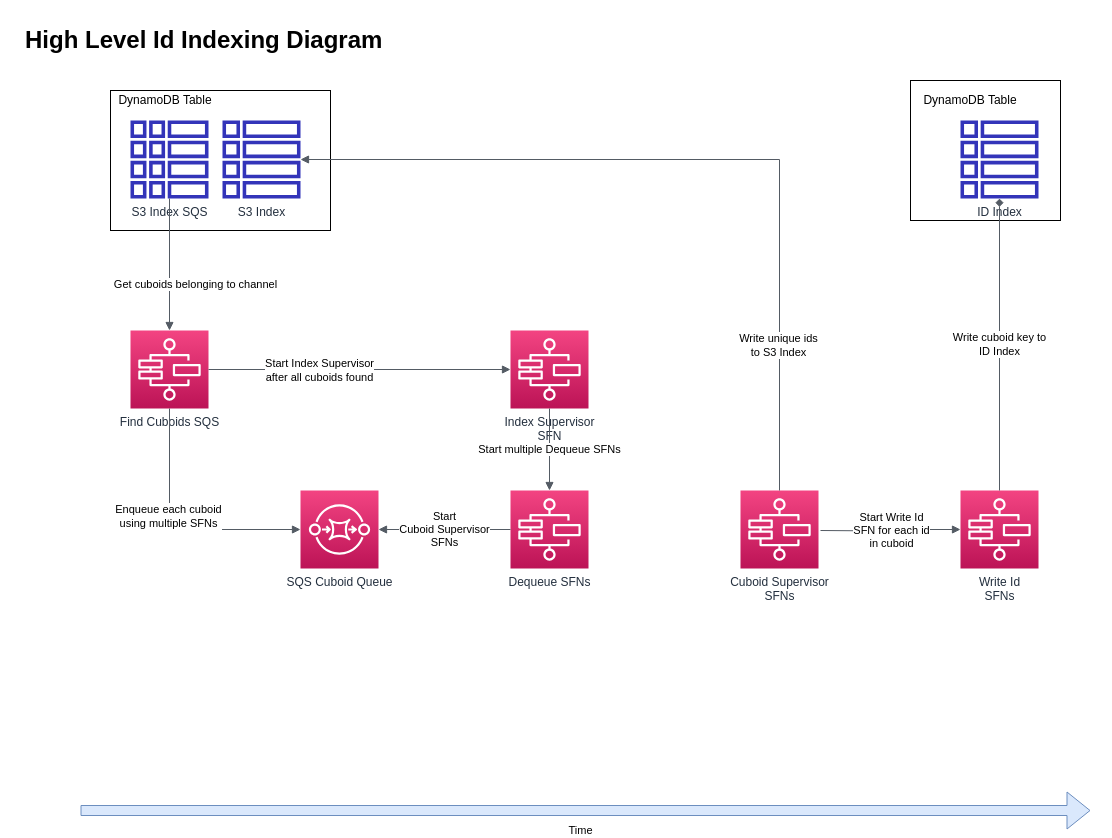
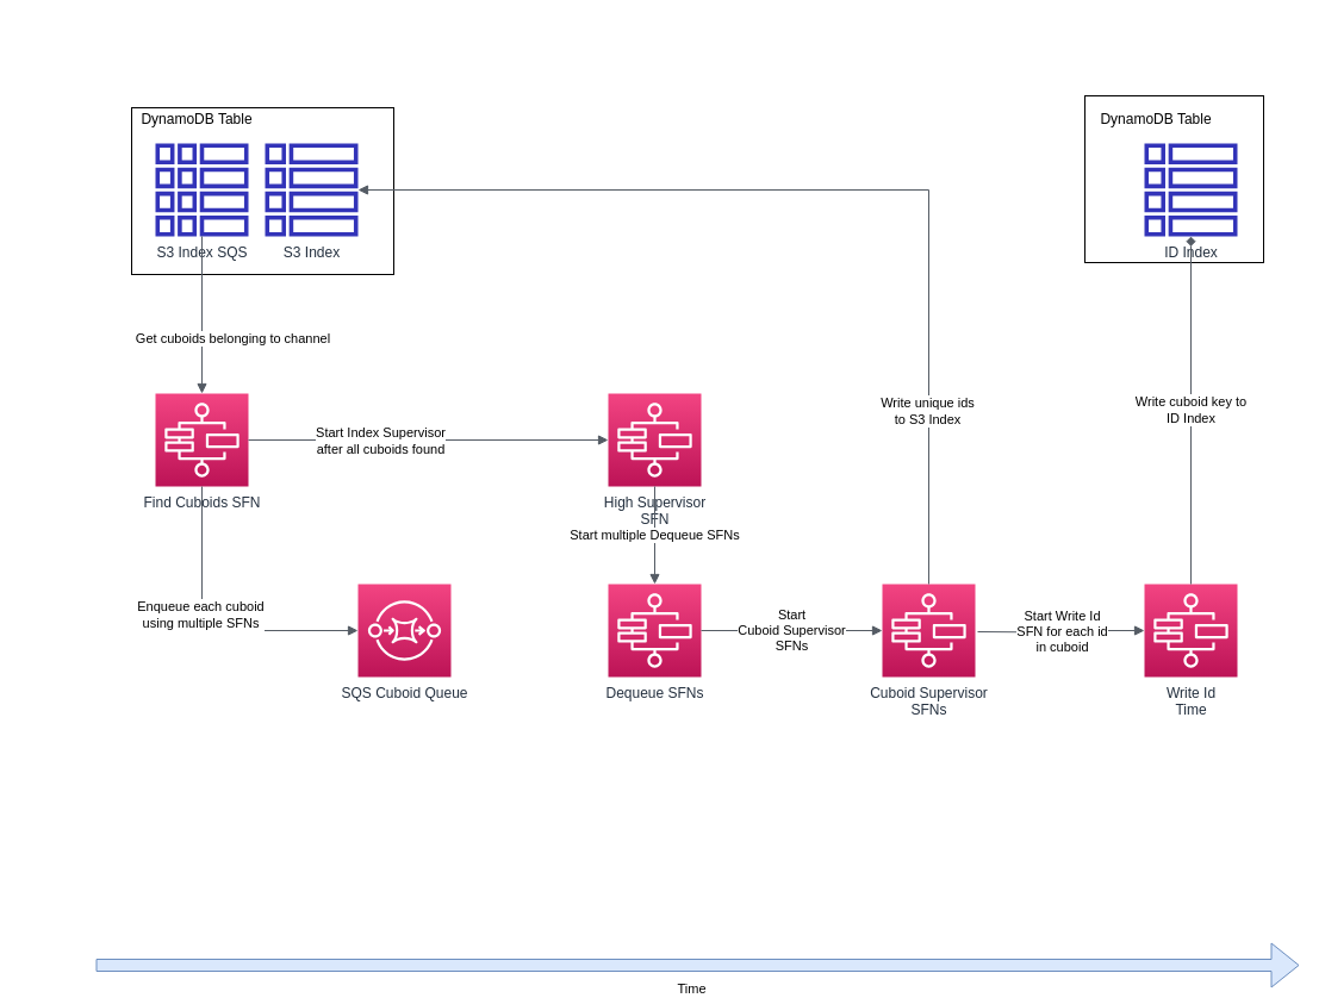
- <mxCell id="30" value="&lt;h1&gt;High Level Id Indexing Diagram&lt;/h1&gt;" style="text;html=1;strokeColor=none;fillColor=none;spacing=5;spacingTop=-20;whiteSpace=wrap;overflow=hidden;rounded=0;" vertex="1" parent="1"><mxGeometry x="20" y="20" width="440" height="50" as="geometry" /></mxCell>
- <mxCell id="9" value="Find Cuboids SQS" style="outlineConnect=0;fontColor=#232F3E;gradientColor=#F34482;gradientDirection=north;fillColor=#BC1356;strokeColor=#ffffff;dashed=0;verticalLabelPosition=bottom;verticalAlign=top;align=center;html=1;fontSize=12;fontStyle=0;aspect=fixed;shape=mxgraph.aws4.resourceIcon;resIcon=mxgraph.aws4.step_functions;" vertex="1" parent="1"><mxGeometry x="130" y="330" width="78" height="78" as="geometry" /></mxCell>
+ <mxCell id="9" value="Find Cuboids SFN" style="outlineConnect=0;fontColor=#232F3E;gradientColor=#F34482;gradientDirection=north;fillColor=#BC1356;strokeColor=#ffffff;dashed=0;verticalLabelPosition=bottom;verticalAlign=top;align=center;html=1;fontSize=12;fontStyle=0;aspect=fixed;shape=mxgraph.aws4.resourceIcon;resIcon=mxgraph.aws4.step_functions;" vertex="1" parent="1"><mxGeometry x="130" y="330" width="78" height="78" as="geometry" /></mxCell>
- <mxCell id="13" value="Index Supervisor&lt;br&gt;SFN" style="outlineConnect=0;fontColor=#232F3E;gradientColor=#F34482;gradientDirection=north;fillColor=#BC1356;strokeColor=#ffffff;dashed=0;verticalLabelPosition=bottom;verticalAlign=top;align=center;html=1;fontSize=12;fontStyle=0;aspect=fixed;shape=mxgraph.aws4.resourceIcon;resIcon=mxgraph.aws4.step_functions;" vertex="1" parent="1"><mxGeometry x="510" y="330" width="78" height="78" as="geometry" /></mxCell>
+ <mxCell id="13" value="High Supervisor&lt;br&gt;SFN" style="outlineConnect=0;fontColor=#232F3E;gradientColor=#F34482;gradientDirection=north;fillColor=#BC1356;strokeColor=#ffffff;dashed=0;verticalLabelPosition=bottom;verticalAlign=top;align=center;html=1;fontSize=12;fontStyle=0;aspect=fixed;shape=mxgraph.aws4.resourceIcon;resIcon=mxgraph.aws4.step_functions;" vertex="1" parent="1"><mxGeometry x="510" y="330" width="78" height="78" as="geometry" /></mxCell>
- <mxCell id="19" value="Start&lt;br&gt;Cuboid Supervisor&lt;br&gt;SFNs" style="edgeStyle=orthogonalEdgeStyle;html=1;endArrow=block;elbow=vertical;startArrow=none;endFill=1;strokeColor=#545B64;rounded=0;" edge="1" parent="1" source="16" target="8"><mxGeometry width="100" relative="1" as="geometry"><mxPoint x="610" y="520" as="sourcePoint" /><mxPoint x="710" y="520" as="targetPoint" /></mxGeometry></mxCell>
+ <mxCell id="19" value="Start&lt;br&gt;Cuboid Supervisor&lt;br&gt;SFNs" style="edgeStyle=orthogonalEdgeStyle;html=1;endArrow=block;elbow=vertical;startArrow=none;endFill=1;strokeColor=#545B64;rounded=0;" edge="1" parent="1" source="16" target="18"><mxGeometry width="100" relative="1" as="geometry"><mxPoint x="610" y="520" as="sourcePoint" /><mxPoint x="710" y="520" as="targetPoint" /></mxGeometry></mxCell>
- <mxCell id="20" value="Write Id&lt;br&gt;SFNs" style="outlineConnect=0;fontColor=#232F3E;gradientColor=#F34482;gradientDirection=north;fillColor=#BC1356;strokeColor=#ffffff;dashed=0;verticalLabelPosition=bottom;verticalAlign=top;align=center;html=1;fontSize=12;fontStyle=0;aspect=fixed;shape=mxgraph.aws4.resourceIcon;resIcon=mxgraph.aws4.step_functions;" vertex="1" parent="1"><mxGeometry x="960" y="490" width="78" height="78" as="geometry" /></mxCell>
+ <mxCell id="20" value="Write Id&lt;br&gt;Time" style="outlineConnect=0;fontColor=#232F3E;gradientColor=#F34482;gradientDirection=north;fillColor=#BC1356;strokeColor=#ffffff;dashed=0;verticalLabelPosition=bottom;verticalAlign=top;align=center;html=1;fontSize=12;fontStyle=0;aspect=fixed;shape=mxgraph.aws4.resourceIcon;resIcon=mxgraph.aws4.step_functions;" vertex="1" parent="1"><mxGeometry x="960" y="490" width="78" height="78" as="geometry" /></mxCell>
